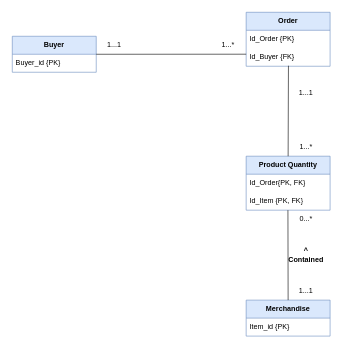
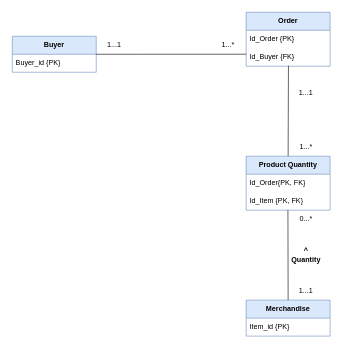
- <mxCell id="21" value="^&lt;br&gt;Contained" style="text;html=1;strokeColor=none;fillColor=none;align=center;verticalAlign=middle;whiteSpace=wrap;rounded=0;fontStyle=1" parent="1" vertex="1"><mxGeometry x="480" y="410" width="60" height="30" as="geometry" /></mxCell>
+ <mxCell id="21" value="^&lt;br&gt;Quantity" style="text;html=1;strokeColor=none;fillColor=none;align=center;verticalAlign=middle;whiteSpace=wrap;rounded=0;fontStyle=1" parent="1" vertex="1"><mxGeometry x="480" y="410" width="60" height="30" as="geometry" /></mxCell>
